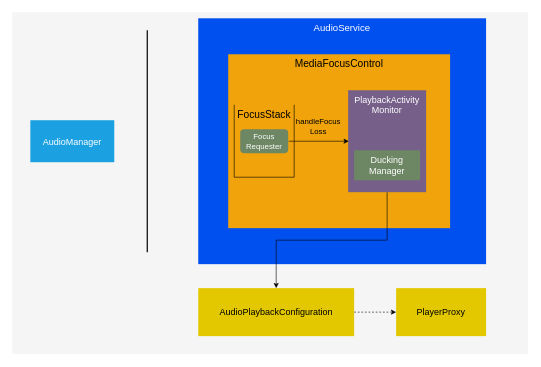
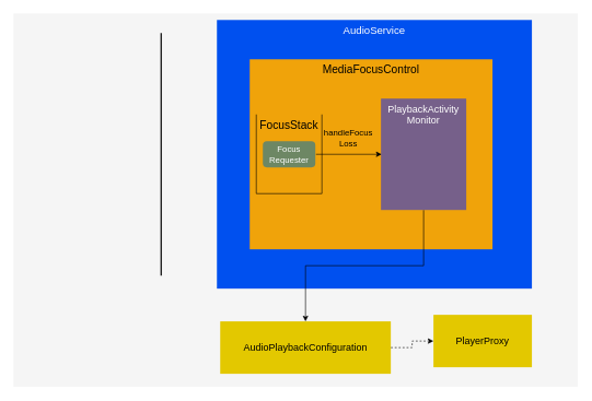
- <mxCell id="4" value="AudioManager" style="text;html=1;fillColor=#1ba1e2;align=center;verticalAlign=middle;whiteSpace=wrap;rounded=0;fontColor=#ffffff;fontSize=15;" vertex="1" parent="1"><mxGeometry x="50" y="200" width="140" height="70" as="geometry" /></mxCell>
- <mxCell id="11" value="Ducking&lt;br&gt;Manager" style="shape=ext;double=1;rounded=0;whiteSpace=wrap;html=1;labelBackgroundColor=none;fontSize=15;fontColor=#ffffff;fillColor=#6d8764;strokeColor=none;" vertex="1" parent="1"><mxGeometry x="590" y="250" width="110" height="50" as="geometry" /></mxCell>
- <mxCell id="14" value="AudioPlaybackConfiguration" style="shape=ext;double=1;rounded=0;whiteSpace=wrap;html=1;labelBackgroundColor=none;fontSize=15;fillColor=#e3c800;strokeColor=none;fontColor=#000000;" vertex="1" parent="1"><mxGeometry x="330" y="480" width="260" height="80" as="geometry" /></mxCell>
+ <mxCell id="14" value="AudioPlaybackConfiguration" style="shape=ext;double=1;rounded=0;whiteSpace=wrap;html=1;labelBackgroundColor=none;fontSize=15;fillColor=#e3c800;strokeColor=none;fontColor=#000000;" vertex="1" parent="1"><mxGeometry x="335" y="490" width="260" height="80" as="geometry" /></mxCell>
